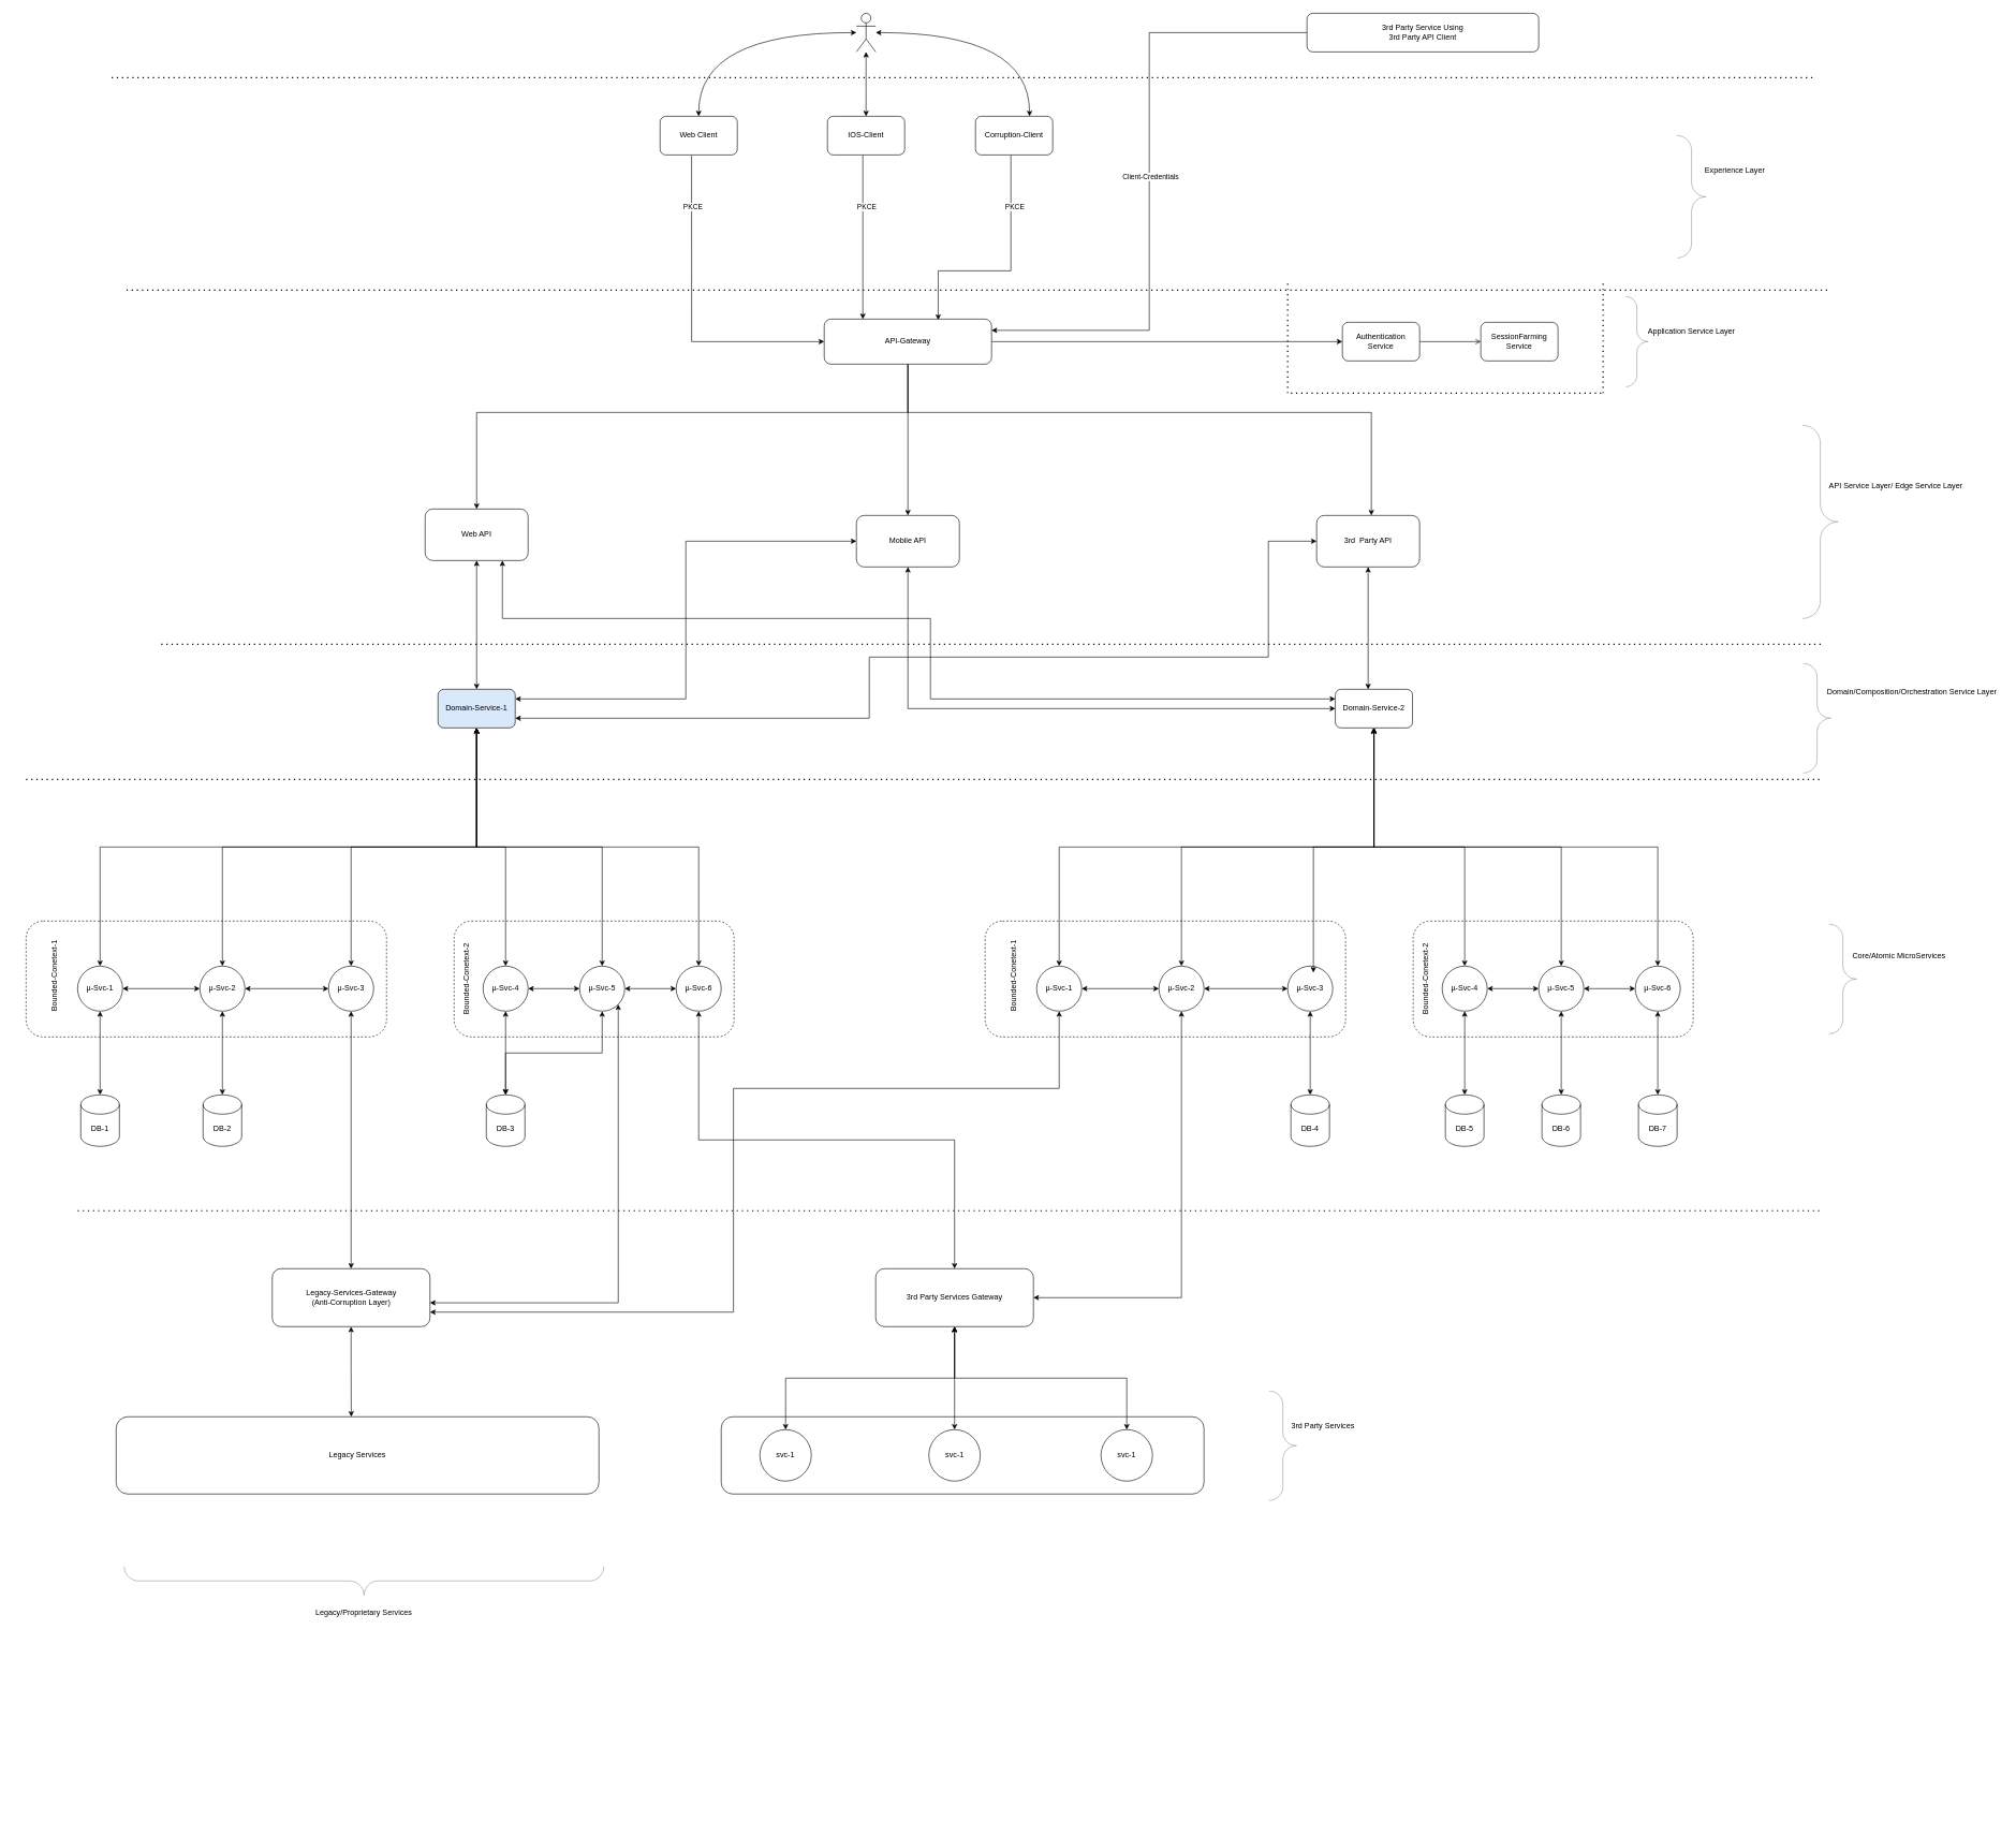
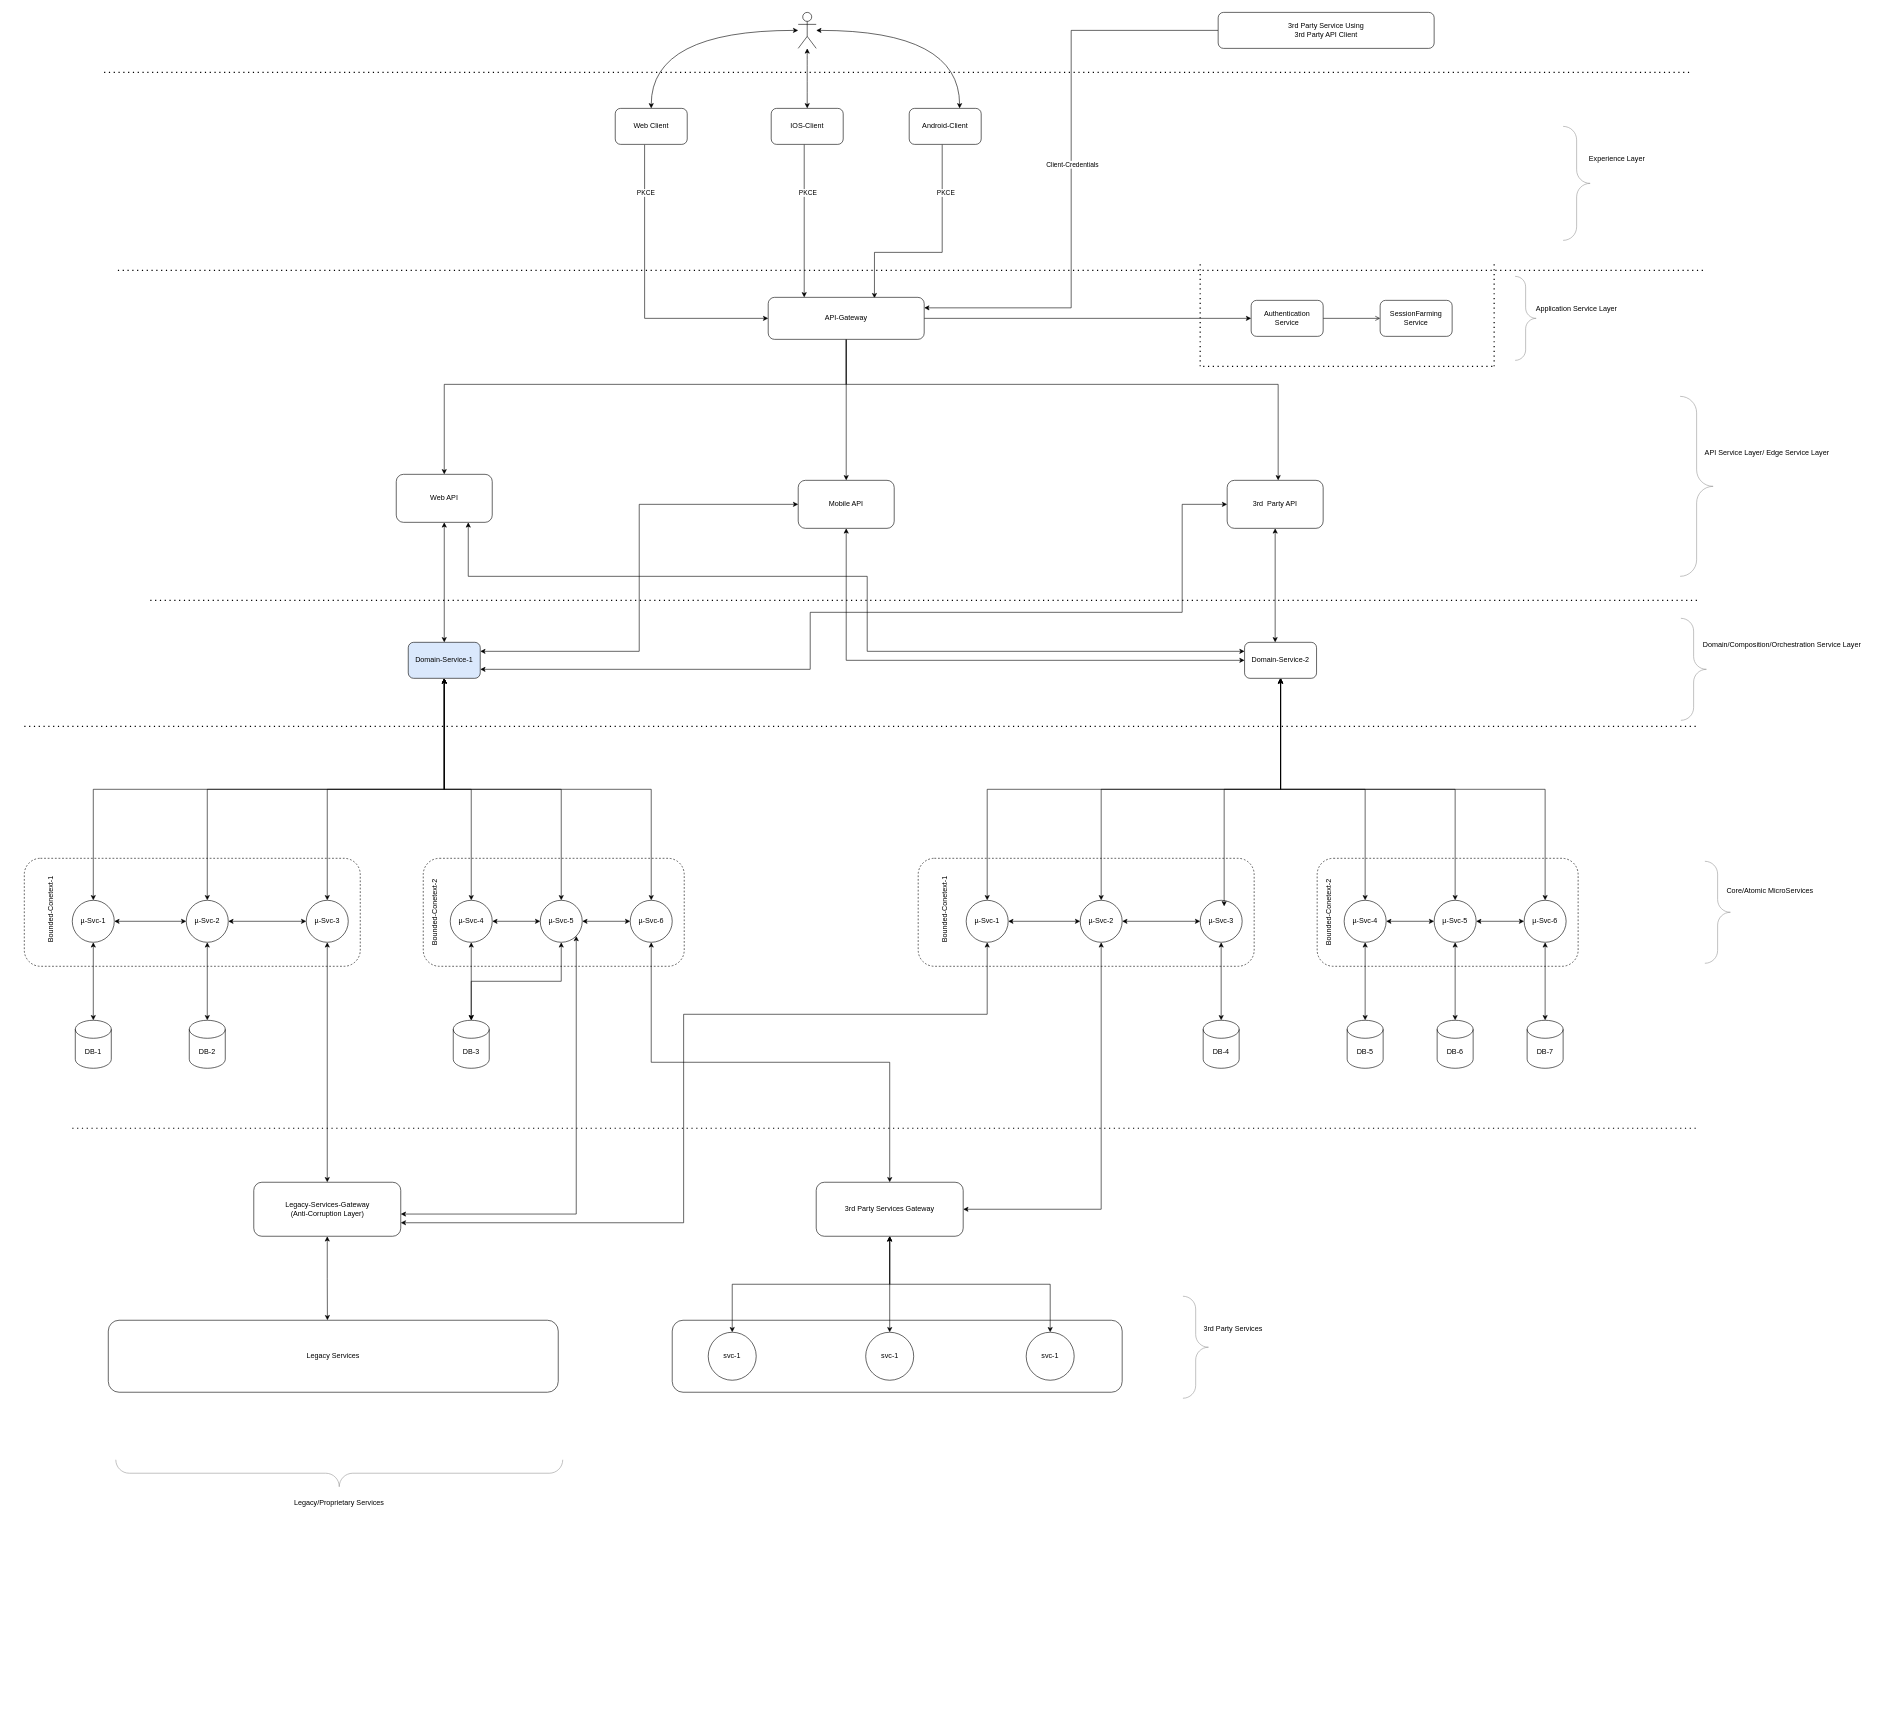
- <mxCell id="11" value="Corruption-Client" style="rounded=1;whiteSpace=wrap;html=1;" vertex="1" parent="1"><mxGeometry x="1515" y="180" width="120" height="60" as="geometry" /></mxCell>
+ <mxCell id="11" value="Android-Client" style="rounded=1;whiteSpace=wrap;html=1;" vertex="1" parent="1"><mxGeometry x="1515" y="180" width="120" height="60" as="geometry" /></mxCell>
